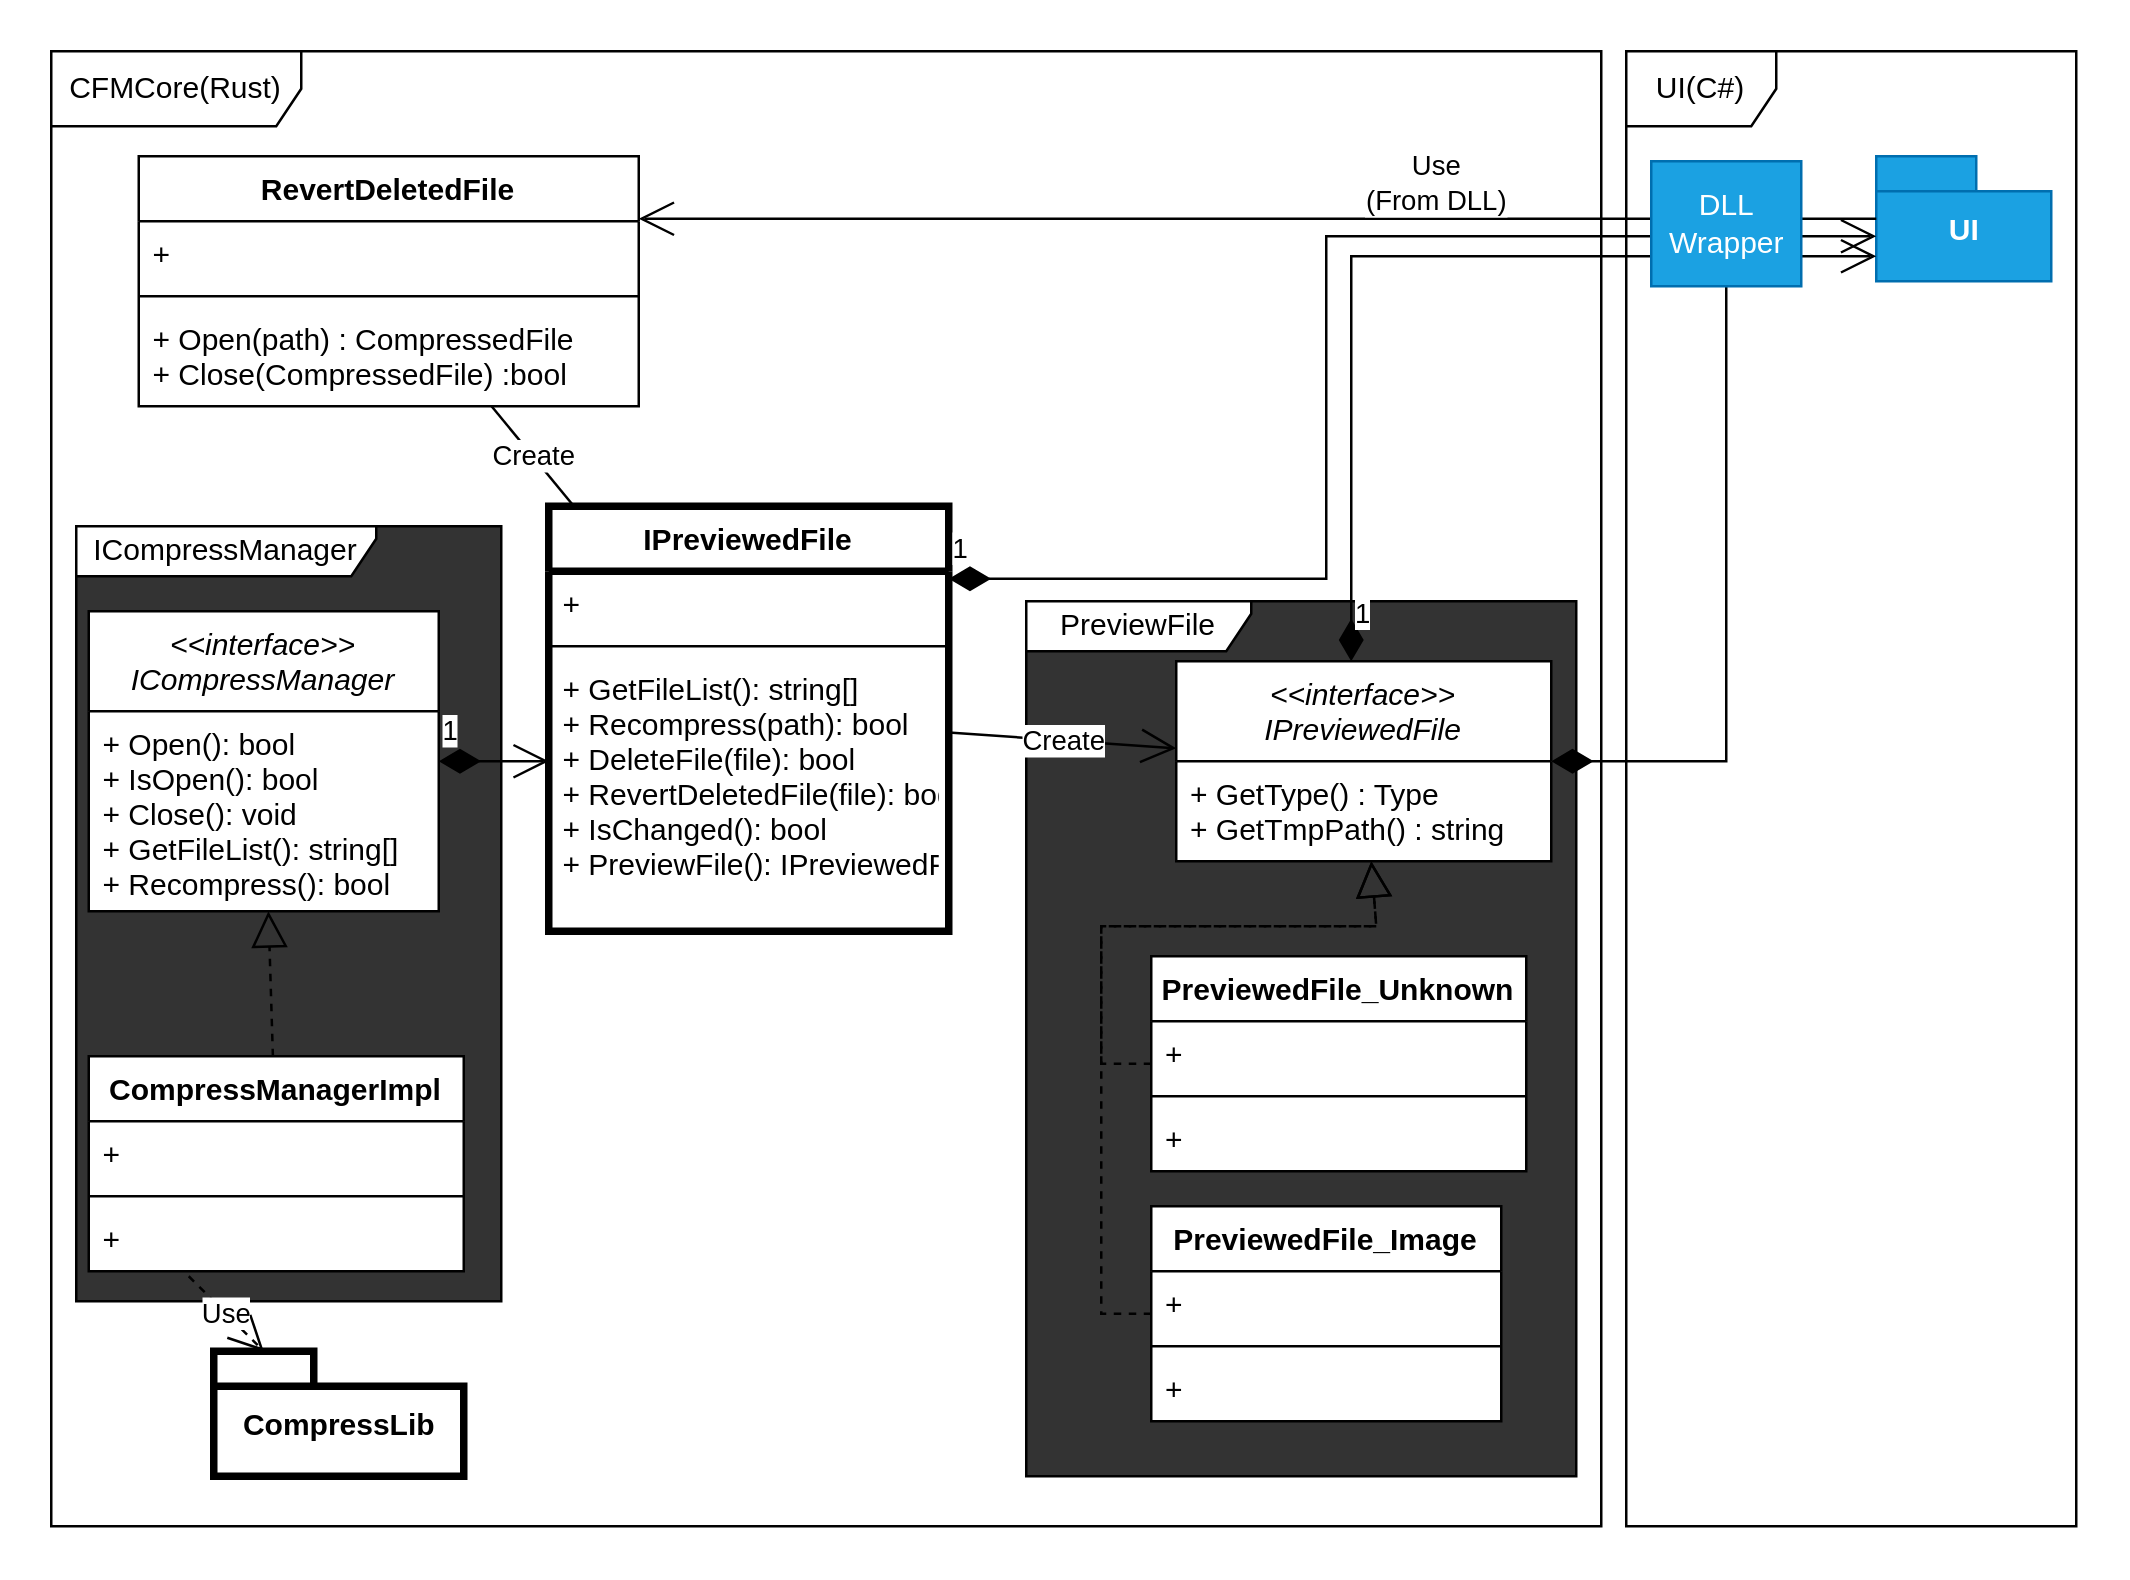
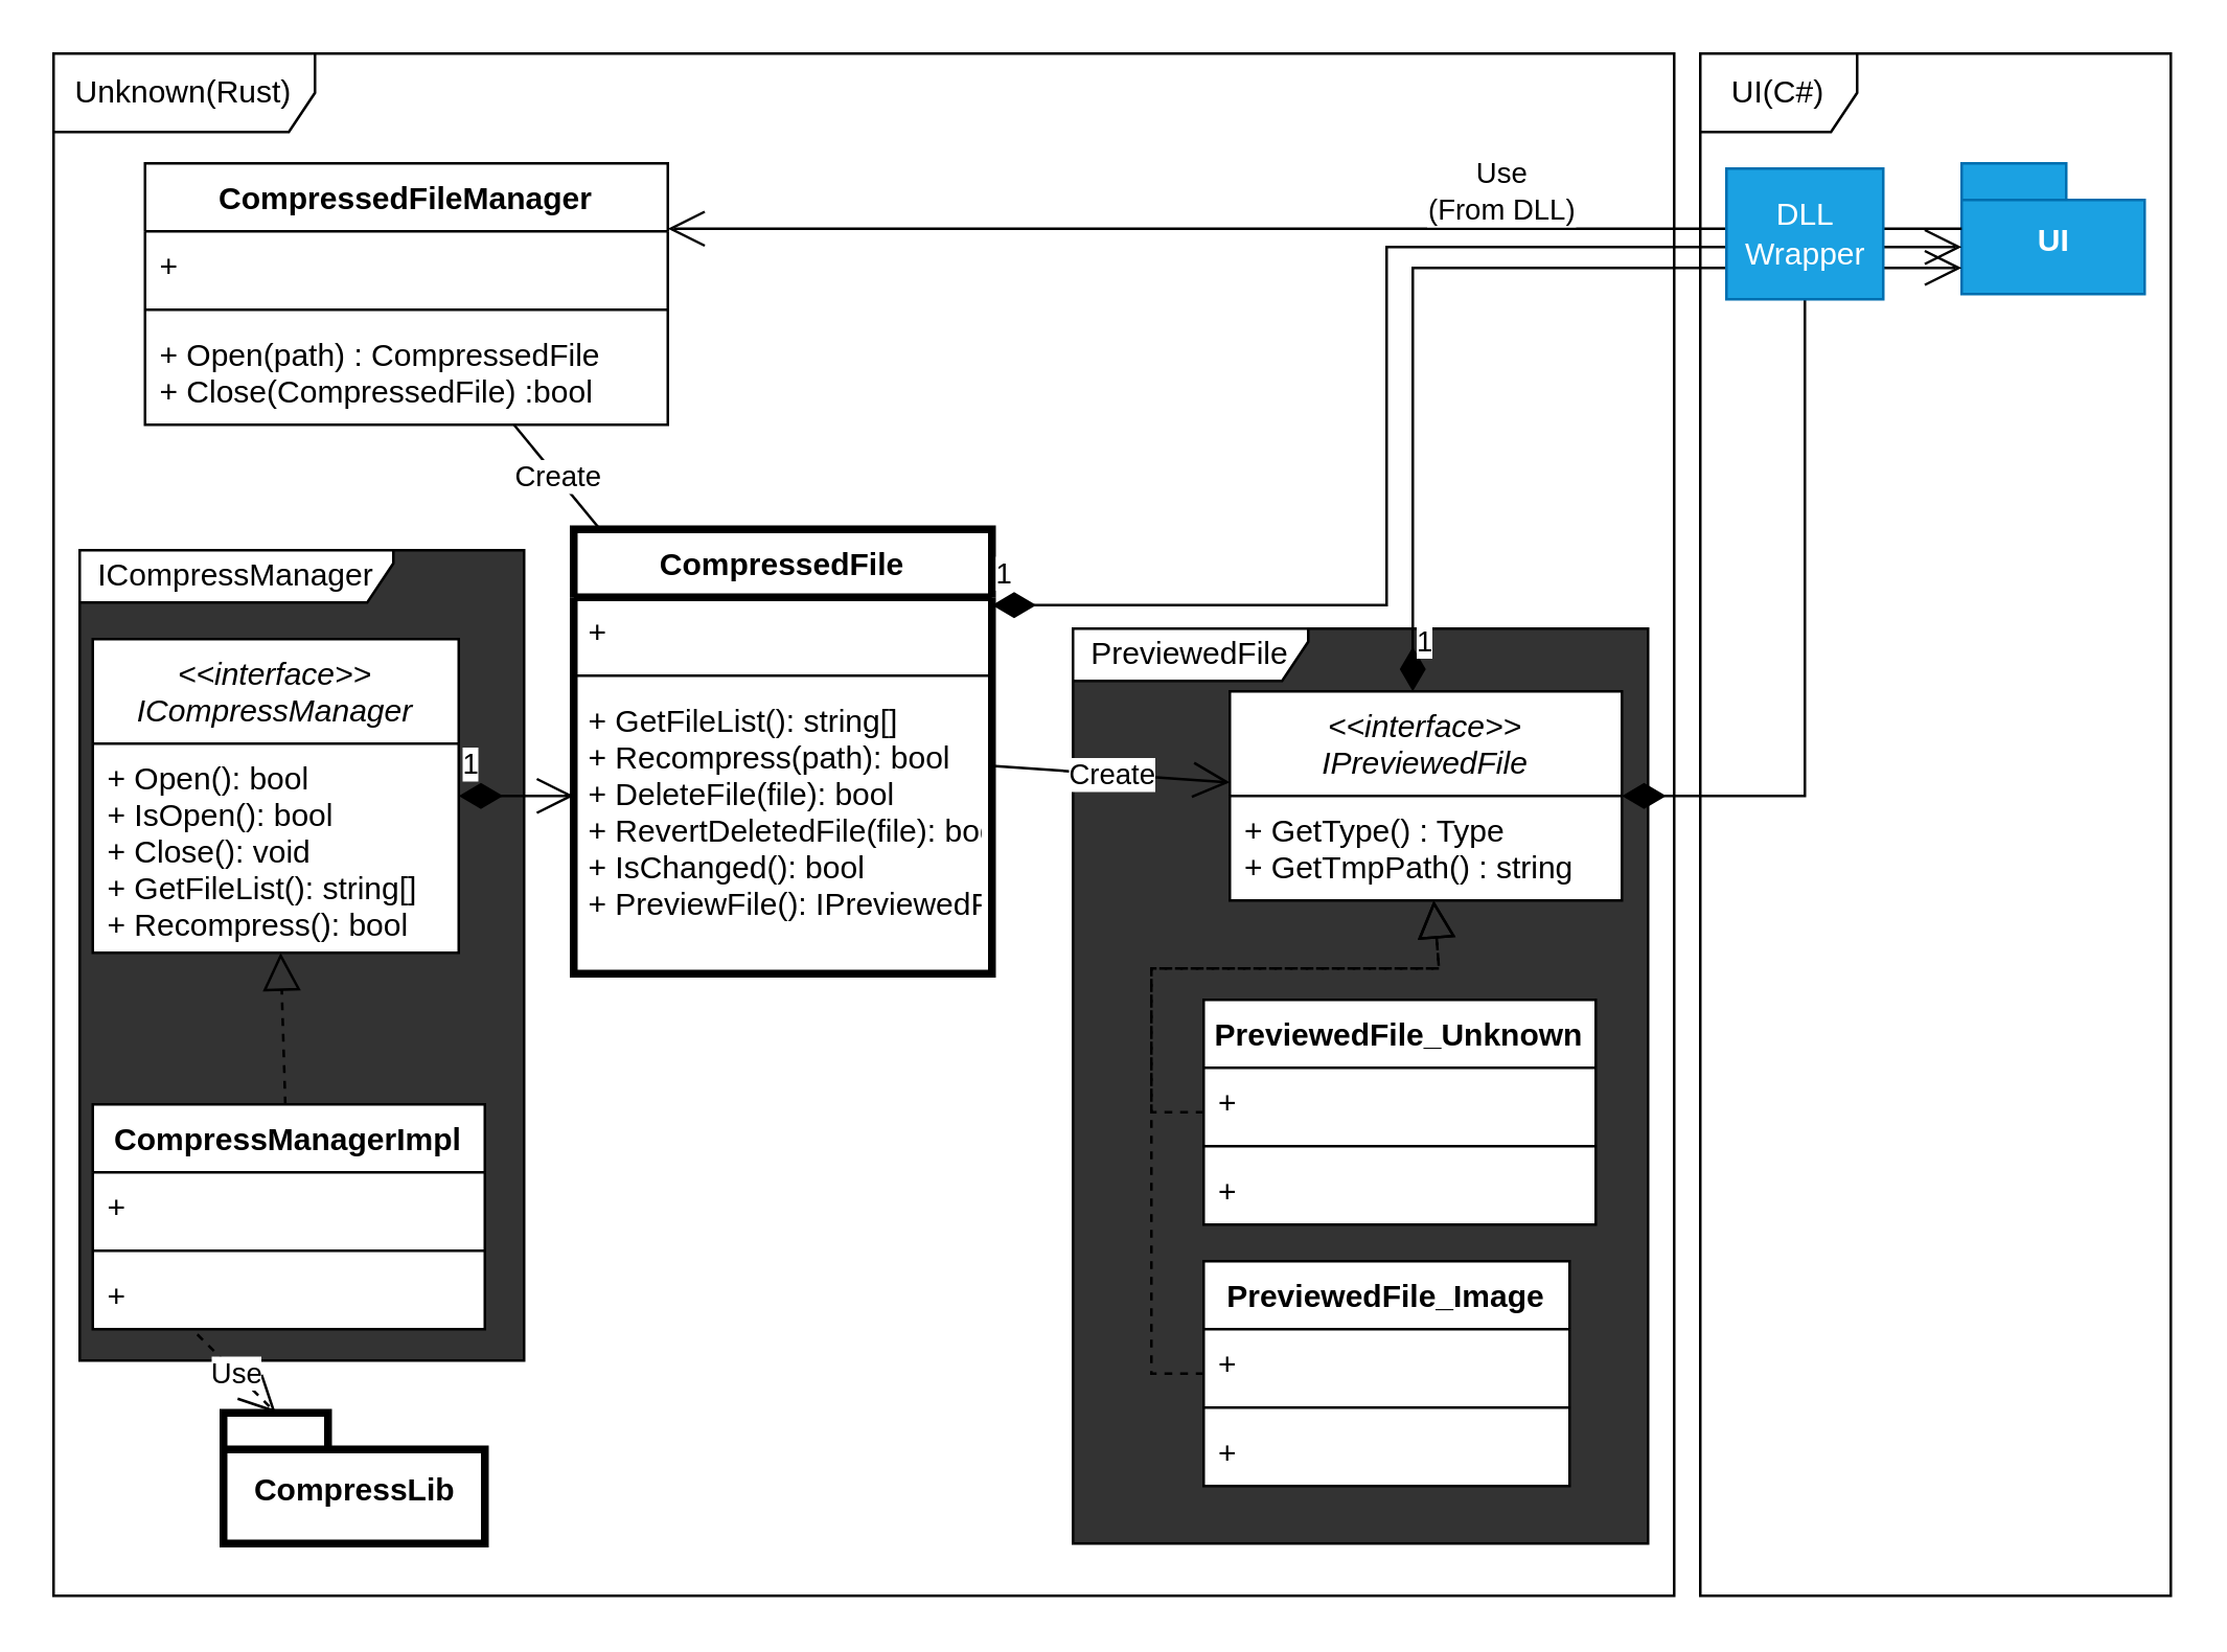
- <mxCell id="2" value="CFMCore(Rust)" style="shape=umlFrame;whiteSpace=wrap;html=1;width=100;height=30;" parent="1" vertex="1"><mxGeometry x="20" y="20" width="620" height="590" as="geometry" /></mxCell>
+ <mxCell id="2" value="Unknown(Rust)" style="shape=umlFrame;whiteSpace=wrap;html=1;width=100;height=30;" parent="1" vertex="1"><mxGeometry x="20" y="20" width="620" height="590" as="geometry" /></mxCell>
- <mxCell id="11" value="RevertDeletedFile" style="swimlane;fontStyle=1;align=center;verticalAlign=top;childLayout=stackLayout;horizontal=1;startSize=26;horizontalStack=0;resizeParent=1;resizeParentMax=0;resizeLast=0;collapsible=1;marginBottom=0;swimlaneFillColor=default;" parent="1" vertex="1"><mxGeometry x="55" y="62" width="200" height="100" as="geometry" /></mxCell>
+ <mxCell id="11" value="CompressedFileManager" style="swimlane;fontStyle=1;align=center;verticalAlign=top;childLayout=stackLayout;horizontal=1;startSize=26;horizontalStack=0;resizeParent=1;resizeParentMax=0;resizeLast=0;collapsible=1;marginBottom=0;swimlaneFillColor=default;" parent="1" vertex="1"><mxGeometry x="55" y="62" width="200" height="100" as="geometry" /></mxCell>
- <mxCell id="5" value="IPreviewedFile" style="swimlane;fontStyle=1;align=center;verticalAlign=top;childLayout=stackLayout;horizontal=1;startSize=26;horizontalStack=0;resizeParent=1;resizeParentMax=0;resizeLast=0;collapsible=1;marginBottom=0;strokeWidth=3;swimlaneFillColor=default;" parent="1" vertex="1"><mxGeometry x="219" y="202" width="160" height="170" as="geometry" /></mxCell>
+ <mxCell id="5" value="CompressedFile" style="swimlane;fontStyle=1;align=center;verticalAlign=top;childLayout=stackLayout;horizontal=1;startSize=26;horizontalStack=0;resizeParent=1;resizeParentMax=0;resizeLast=0;collapsible=1;marginBottom=0;strokeWidth=3;swimlaneFillColor=default;" parent="1" vertex="1"><mxGeometry x="219" y="202" width="160" height="170" as="geometry" /></mxCell>
- <mxCell id="3" value="PreviewFile" style="shape=umlFrame;whiteSpace=wrap;html=1;width=90;height=20;strokeColor=default;gradientColor=none;swimlaneFillColor=#333333;" parent="1" vertex="1"><mxGeometry x="410" y="240" width="220" height="350" as="geometry" /></mxCell>
+ <mxCell id="3" value="PreviewedFile" style="shape=umlFrame;whiteSpace=wrap;html=1;width=90;height=20;strokeColor=default;gradientColor=none;swimlaneFillColor=#333333;" parent="1" vertex="1"><mxGeometry x="410" y="240" width="220" height="350" as="geometry" /></mxCell>
